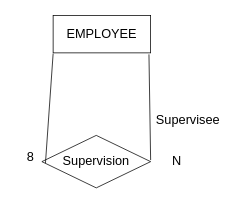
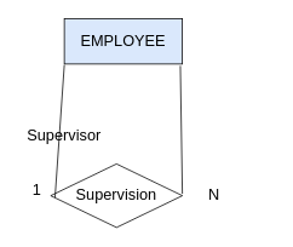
- <mxCell id="2" value="EMPLOYEE" style="rounded=0;whiteSpace=wrap;html=1;fontSize=17;" parent="1" vertex="1"><mxGeometry x="70" y="20" width="130" height="50" as="geometry" /></mxCell>
+ <mxCell id="2" value="EMPLOYEE" style="rounded=0;whiteSpace=wrap;html=1;fontSize=17;fillColor=#dae8fc;" parent="1" vertex="1"><mxGeometry x="70" y="20" width="130" height="50" as="geometry" /></mxCell>
+ <mxCell id="7" value="Supervisor" style="text;html=1;strokeColor=none;fillColor=none;align=center;verticalAlign=middle;whiteSpace=wrap;rounded=0;fontSize=17;" vertex="1" parent="1"><mxGeometry x="20" y="140" width="100" height="20" as="geometry" /></mxCell>
- <mxCell id="6" value="Supervisee" style="text;html=1;strokeColor=none;fillColor=none;align=center;verticalAlign=middle;whiteSpace=wrap;rounded=0;fontSize=17;" vertex="1" parent="1"><mxGeometry x="200" y="150" width="100" height="20" as="geometry" /></mxCell>
- <mxCell id="8" value="8" style="text;html=1;strokeColor=none;fillColor=none;align=center;verticalAlign=middle;whiteSpace=wrap;rounded=0;fontSize=17;" vertex="1" parent="1"><mxGeometry x="20" y="200" width="40" height="20" as="geometry" /></mxCell>
+ <mxCell id="8" value="1" style="text;html=1;strokeColor=none;fillColor=none;align=center;verticalAlign=middle;whiteSpace=wrap;rounded=0;fontSize=17;" vertex="1" parent="1"><mxGeometry x="20" y="200" width="40" height="20" as="geometry" /></mxCell>
